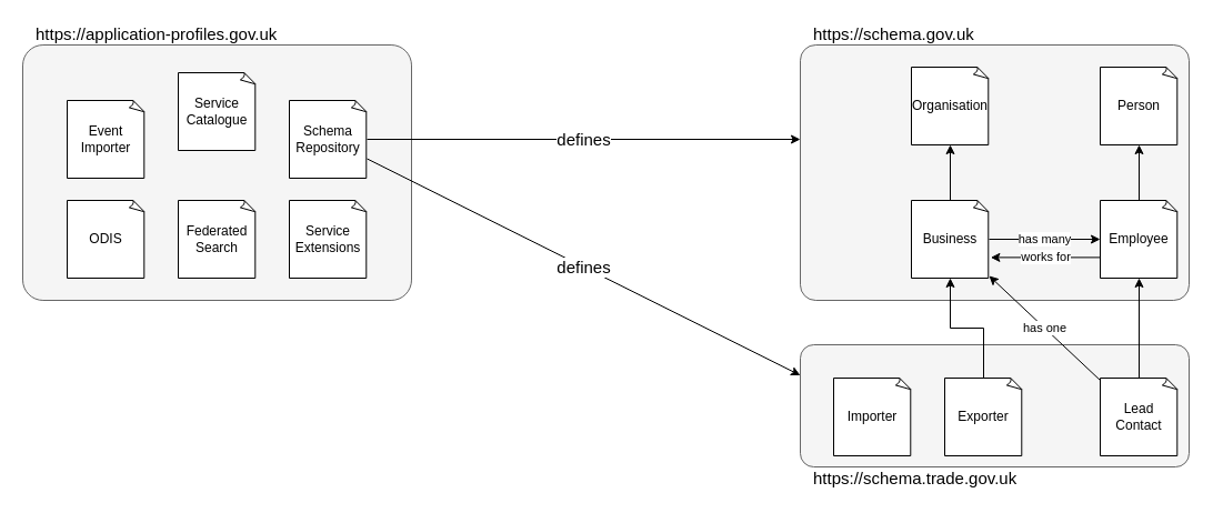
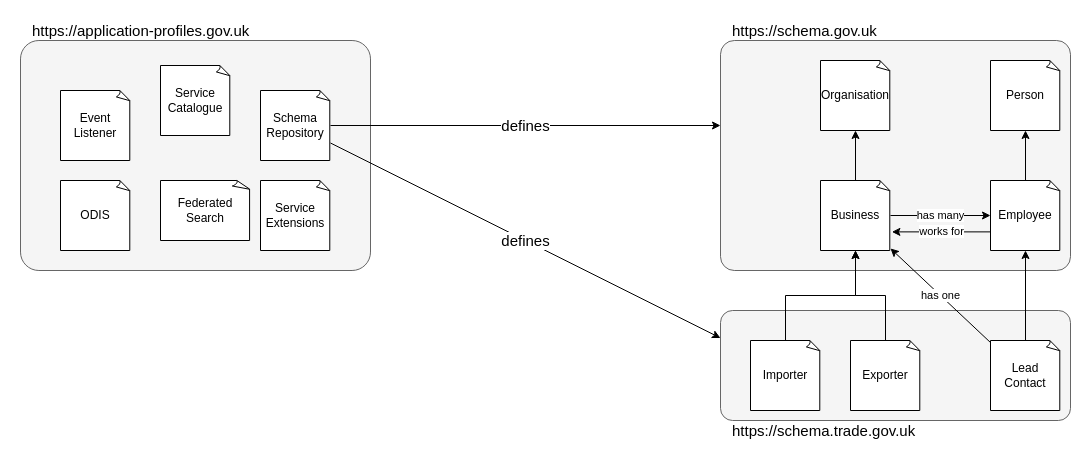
- <mxCell id="26" value="Event&lt;br&gt;Importer" style="whiteSpace=wrap;html=1;shape=mxgraph.basic.document" vertex="1" parent="1"><mxGeometry x="60" y="90" width="70" height="70" as="geometry" /></mxCell>
+ <mxCell id="26" value="Event&lt;br&gt;Listener" style="whiteSpace=wrap;html=1;shape=mxgraph.basic.document" vertex="1" parent="1"><mxGeometry x="60" y="90" width="70" height="70" as="geometry" /></mxCell>
- <mxCell id="6" value="Federated&lt;br&gt;Search" style="whiteSpace=wrap;html=1;shape=mxgraph.basic.document" vertex="1" parent="1"><mxGeometry x="160" y="180" width="70" height="70" as="geometry" /></mxCell>
+ <mxCell id="6" value="Federated&lt;br&gt;Search" style="whiteSpace=wrap;html=1;shape=mxgraph.basic.document" vertex="1" parent="1"><mxGeometry x="160" y="180" width="90" height="60" as="geometry" /></mxCell>
+ <mxCell id="11" style="edgeStyle=orthogonalEdgeStyle;rounded=0;orthogonalLoop=1;jettySize=auto;html=1;" edge="1" parent="1" source="12" target="10"><mxGeometry relative="1" as="geometry" /></mxCell>
